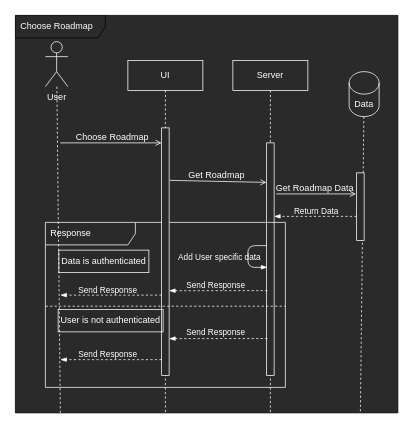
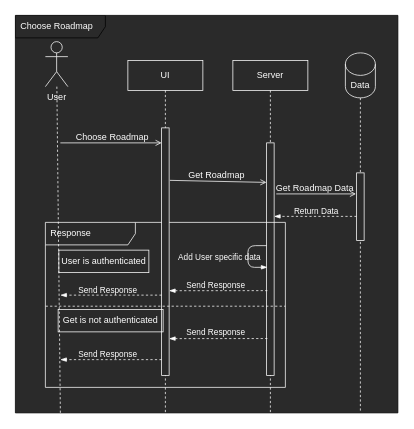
- <mxCell id="21" value="Data" style="shape=cylinder3;whiteSpace=wrap;html=1;boundedLbl=1;backgroundOutline=1;size=15;fontColor=#FFFFFF;strokeColor=#FFFFFF;labelBackgroundColor=none;fillColor=none;" parent="1" vertex="1"><mxGeometry x="465" y="95" width="40" height="60" as="geometry" /></mxCell>
+ <mxCell id="21" value="Data" style="shape=cylinder3;whiteSpace=wrap;html=1;boundedLbl=1;backgroundOutline=1;size=15;fontColor=#FFFFFF;strokeColor=#FFFFFF;labelBackgroundColor=none;fillColor=none;" parent="1" vertex="1"><mxGeometry x="460" y="70" width="40" height="60" as="geometry" /></mxCell>
- <mxCell id="29" value="Data is authenticated" style="text;html=1;strokeColor=#FFFFFF;fillColor=none;align=center;verticalAlign=middle;whiteSpace=wrap;rounded=0;fontColor=#FFFFFF;labelBackgroundColor=none;" parent="1" vertex="1"><mxGeometry x="78" y="333" width="120" height="30" as="geometry" /></mxCell>
+ <mxCell id="29" value="User is authenticated" style="text;html=1;strokeColor=#FFFFFF;fillColor=none;align=center;verticalAlign=middle;whiteSpace=wrap;rounded=0;fontColor=#FFFFFF;labelBackgroundColor=none;" parent="1" vertex="1"><mxGeometry x="78" y="333" width="120" height="30" as="geometry" /></mxCell>
- <mxCell id="13" value="User is not authenticated" style="text;html=1;strokeColor=#FFFFFF;fillColor=none;align=center;verticalAlign=middle;whiteSpace=wrap;rounded=0;fontColor=#FFFFFF;labelBackgroundColor=none;" parent="7" vertex="1"><mxGeometry x="-93" y="332" width="140" height="30" as="geometry" /></mxCell>
+ <mxCell id="13" value="Get is not authenticated" style="text;html=1;strokeColor=#FFFFFF;fillColor=none;align=center;verticalAlign=middle;whiteSpace=wrap;rounded=0;fontColor=#FFFFFF;labelBackgroundColor=none;" parent="7" vertex="1"><mxGeometry x="-93" y="332" width="140" height="30" as="geometry" /></mxCell>
